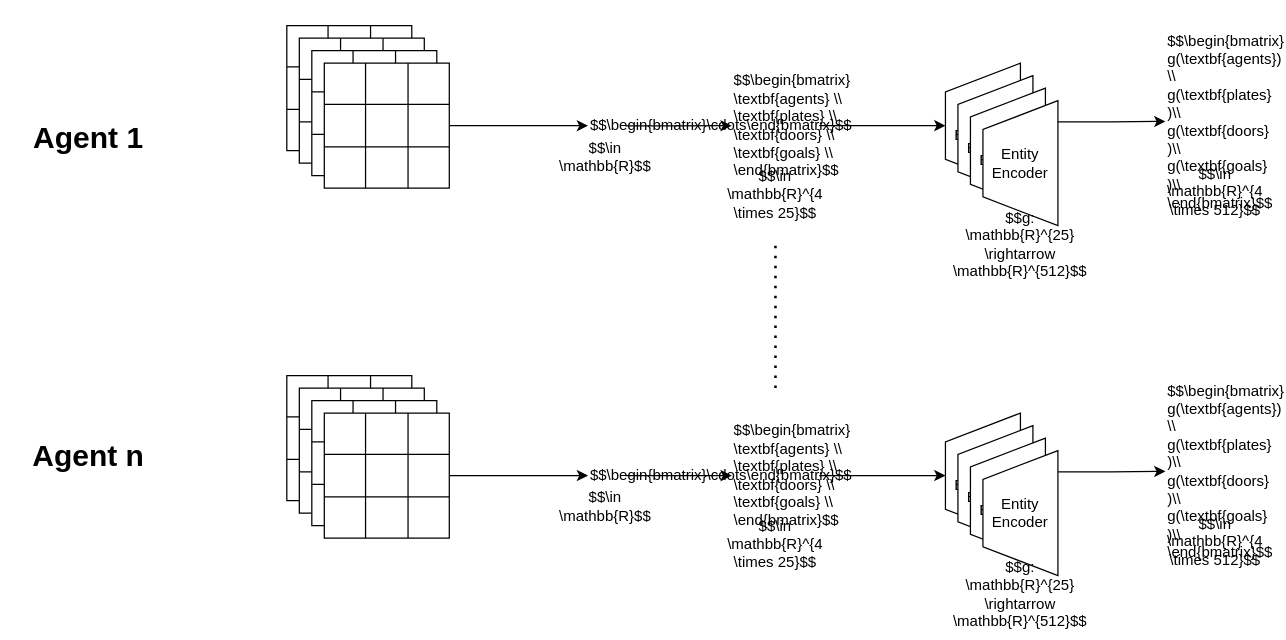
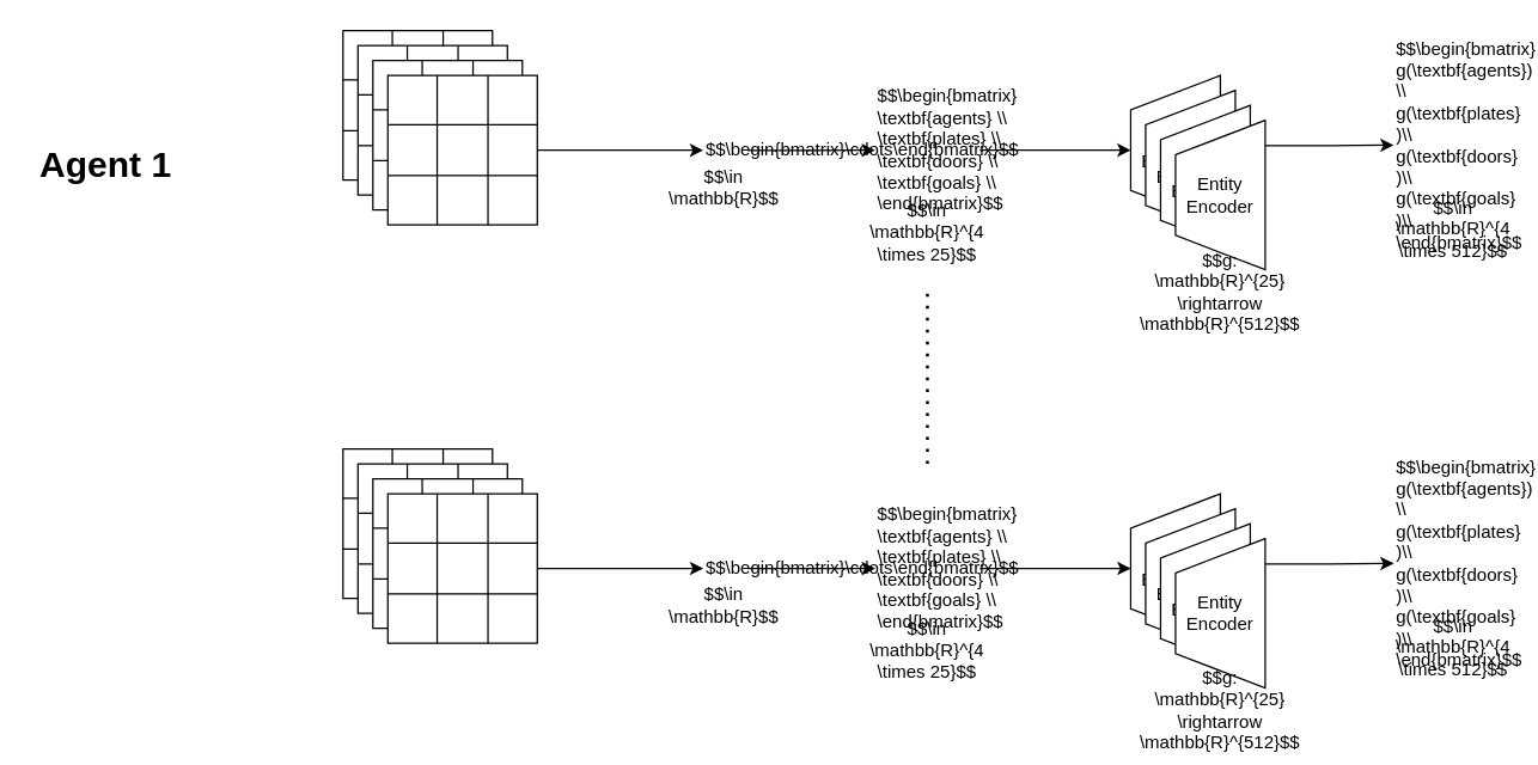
- <mxCell id="141" value="Agent n" style="text;strokeColor=none;fillColor=none;html=1;fontSize=24;fontStyle=1;verticalAlign=middle;align=center;" vertex="1" parent="1"><mxGeometry x="20" y="345" width="100" height="40" as="geometry" /></mxCell>
